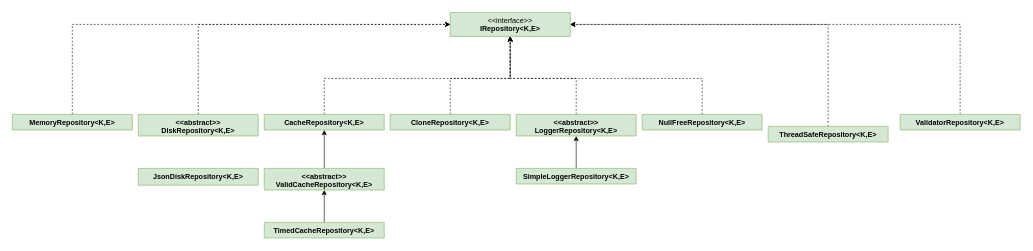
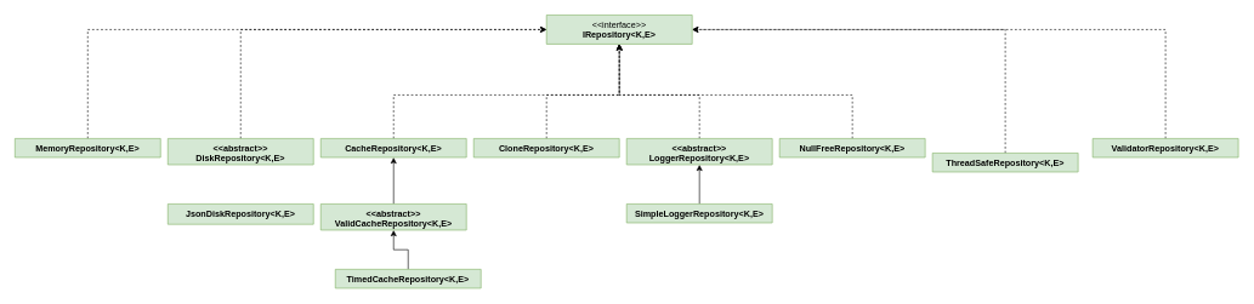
- <mxCell id="15" value="&lt;div&gt;&lt;b style=&quot;background-color: transparent; color: light-dark(rgb(0, 0, 0), rgb(255, 255, 255));&quot;&gt;TimedCacheRepository&amp;lt;K,E&amp;gt;&lt;/b&gt;&lt;/div&gt;" style="swimlane;fontStyle=0;align=center;verticalAlign=top;childLayout=stackLayout;horizontal=1;startSize=30;horizontalStack=0;resizeParent=1;resizeParentMax=0;resizeLast=0;collapsible=0;marginBottom=0;html=1;whiteSpace=wrap;fillColor=#d5e8d4;strokeColor=#82b366;" vertex="1" parent="1"><mxGeometry x="440" y="370" width="200" height="26" as="geometry" /></mxCell>
+ <mxCell id="15" value="&lt;div&gt;&lt;b style=&quot;background-color: transparent; color: light-dark(rgb(0, 0, 0), rgb(255, 255, 255));&quot;&gt;TimedCacheRepository&amp;lt;K,E&amp;gt;&lt;/b&gt;&lt;/div&gt;" style="swimlane;fontStyle=0;align=center;verticalAlign=top;childLayout=stackLayout;horizontal=1;startSize=30;horizontalStack=0;resizeParent=1;resizeParentMax=0;resizeLast=0;collapsible=0;marginBottom=0;html=1;whiteSpace=wrap;fillColor=#d5e8d4;strokeColor=#82b366;" vertex="1" parent="1"><mxGeometry x="460" y="370" width="200" height="26" as="geometry" /></mxCell>
